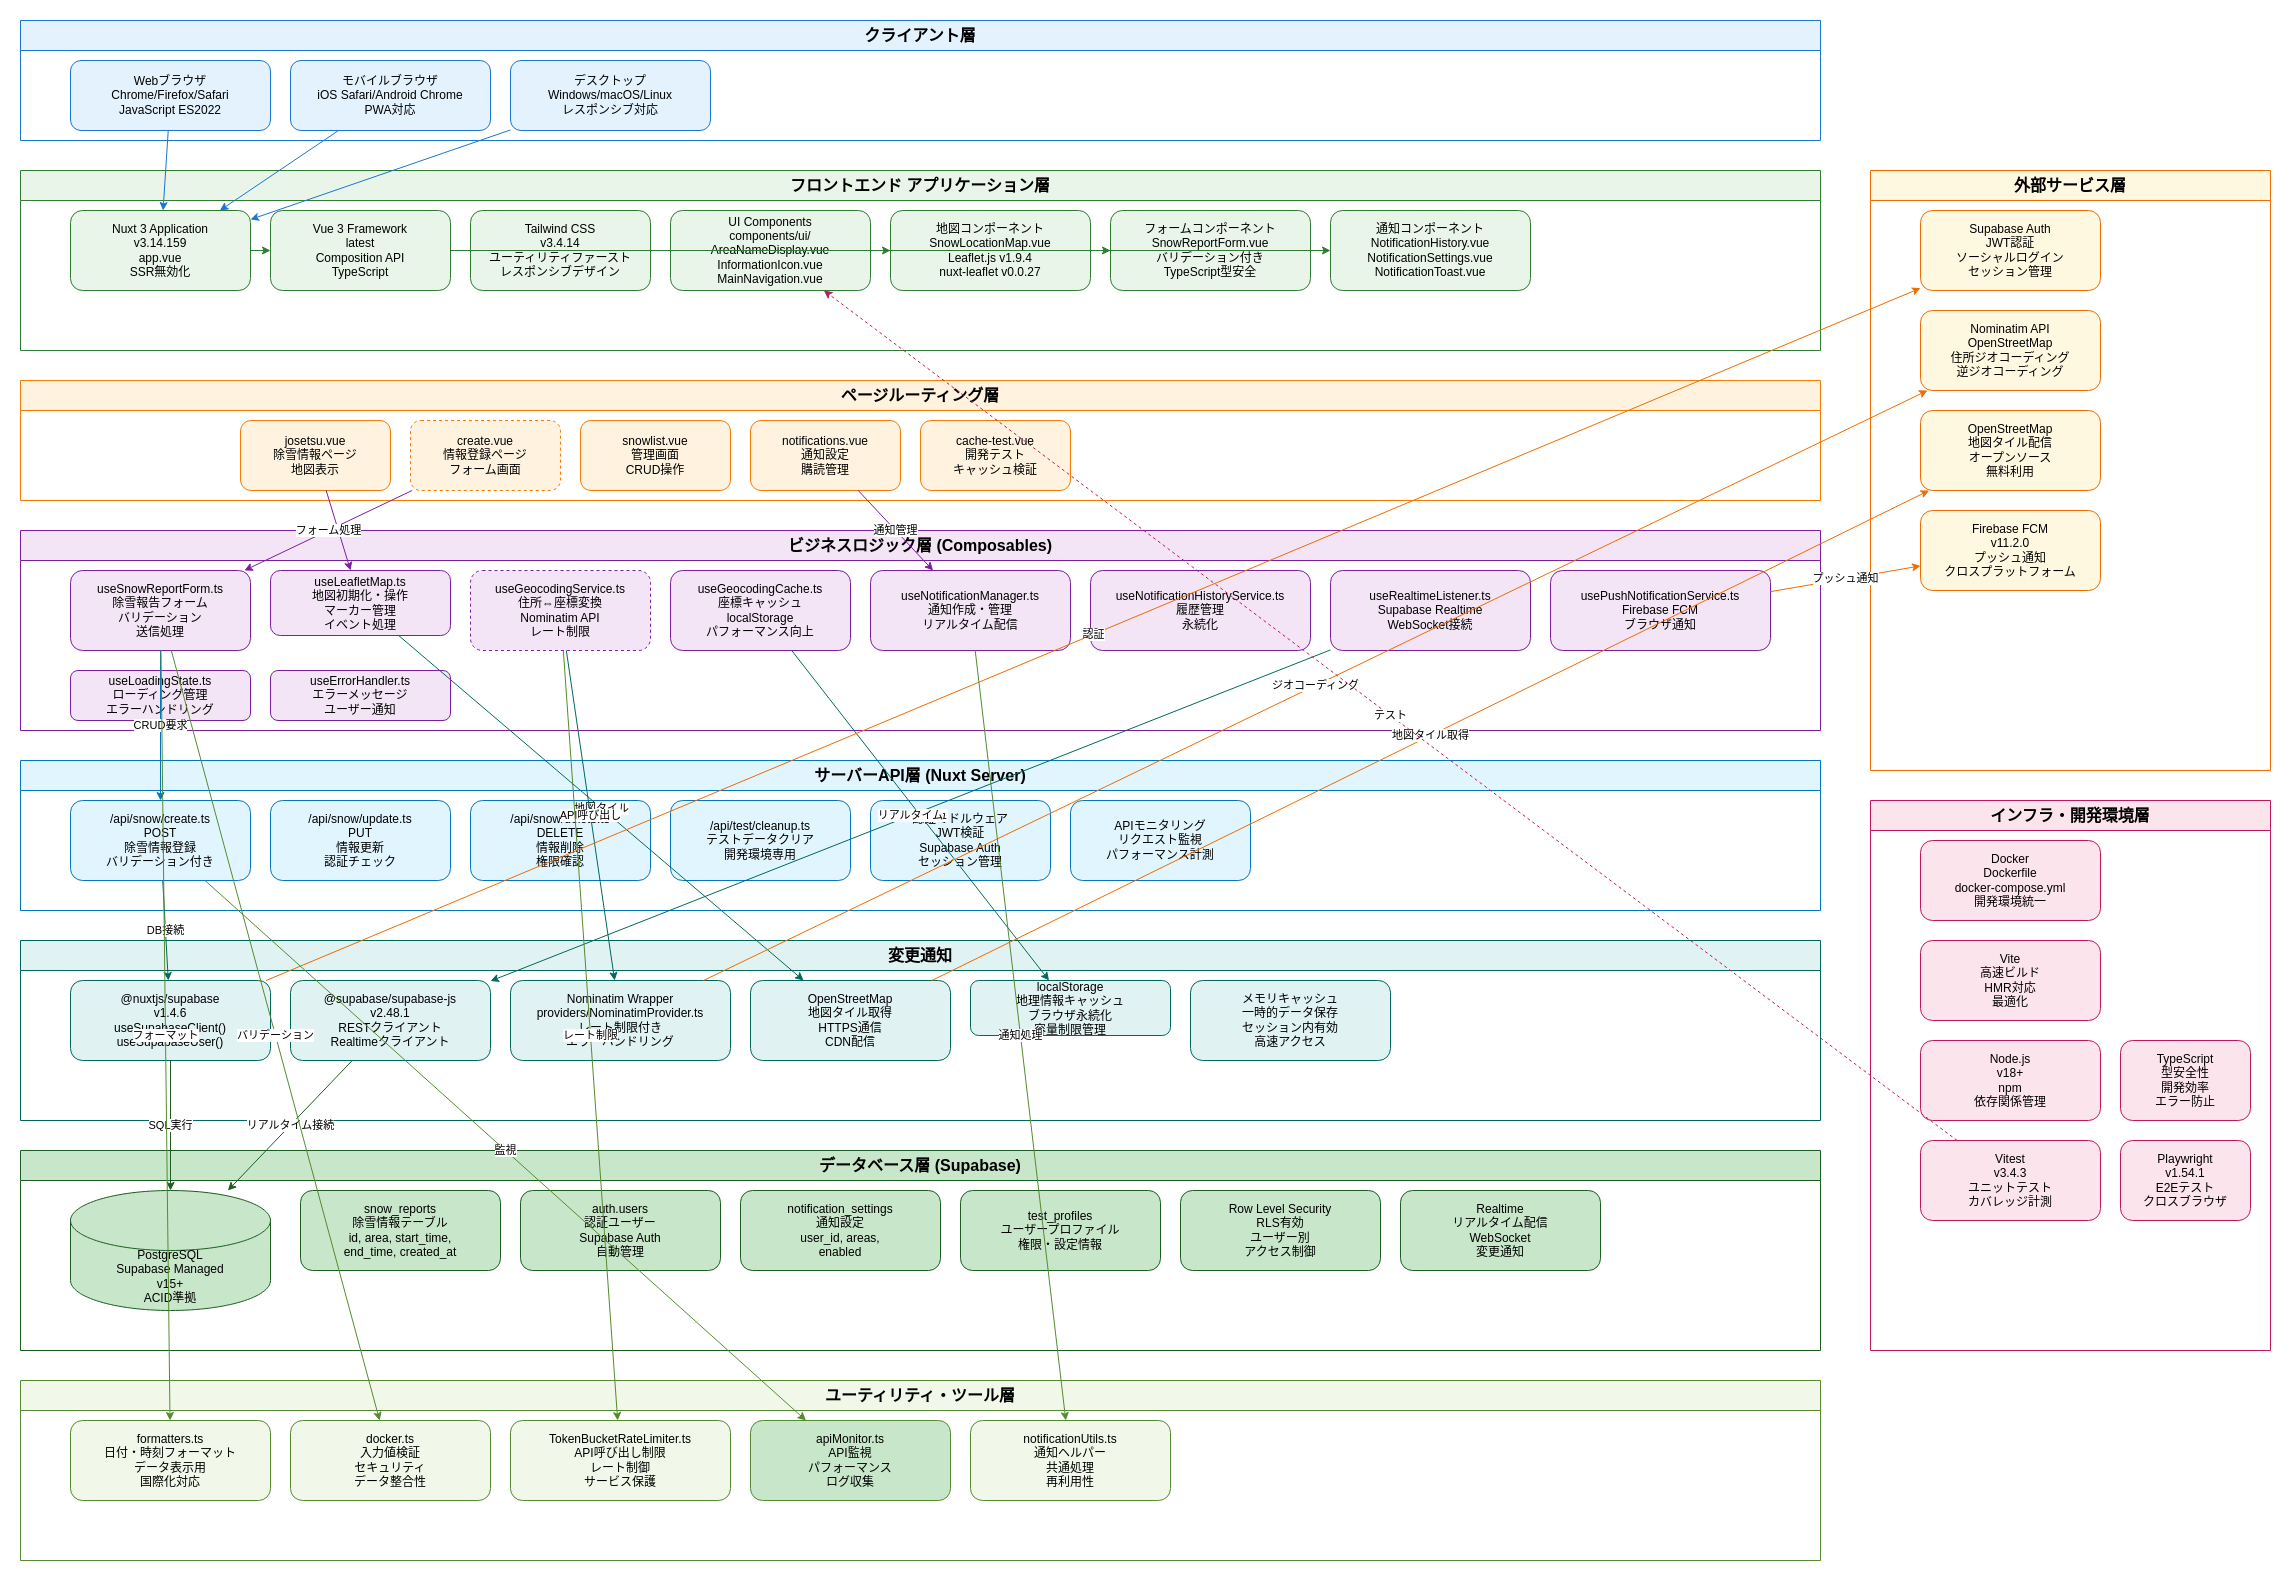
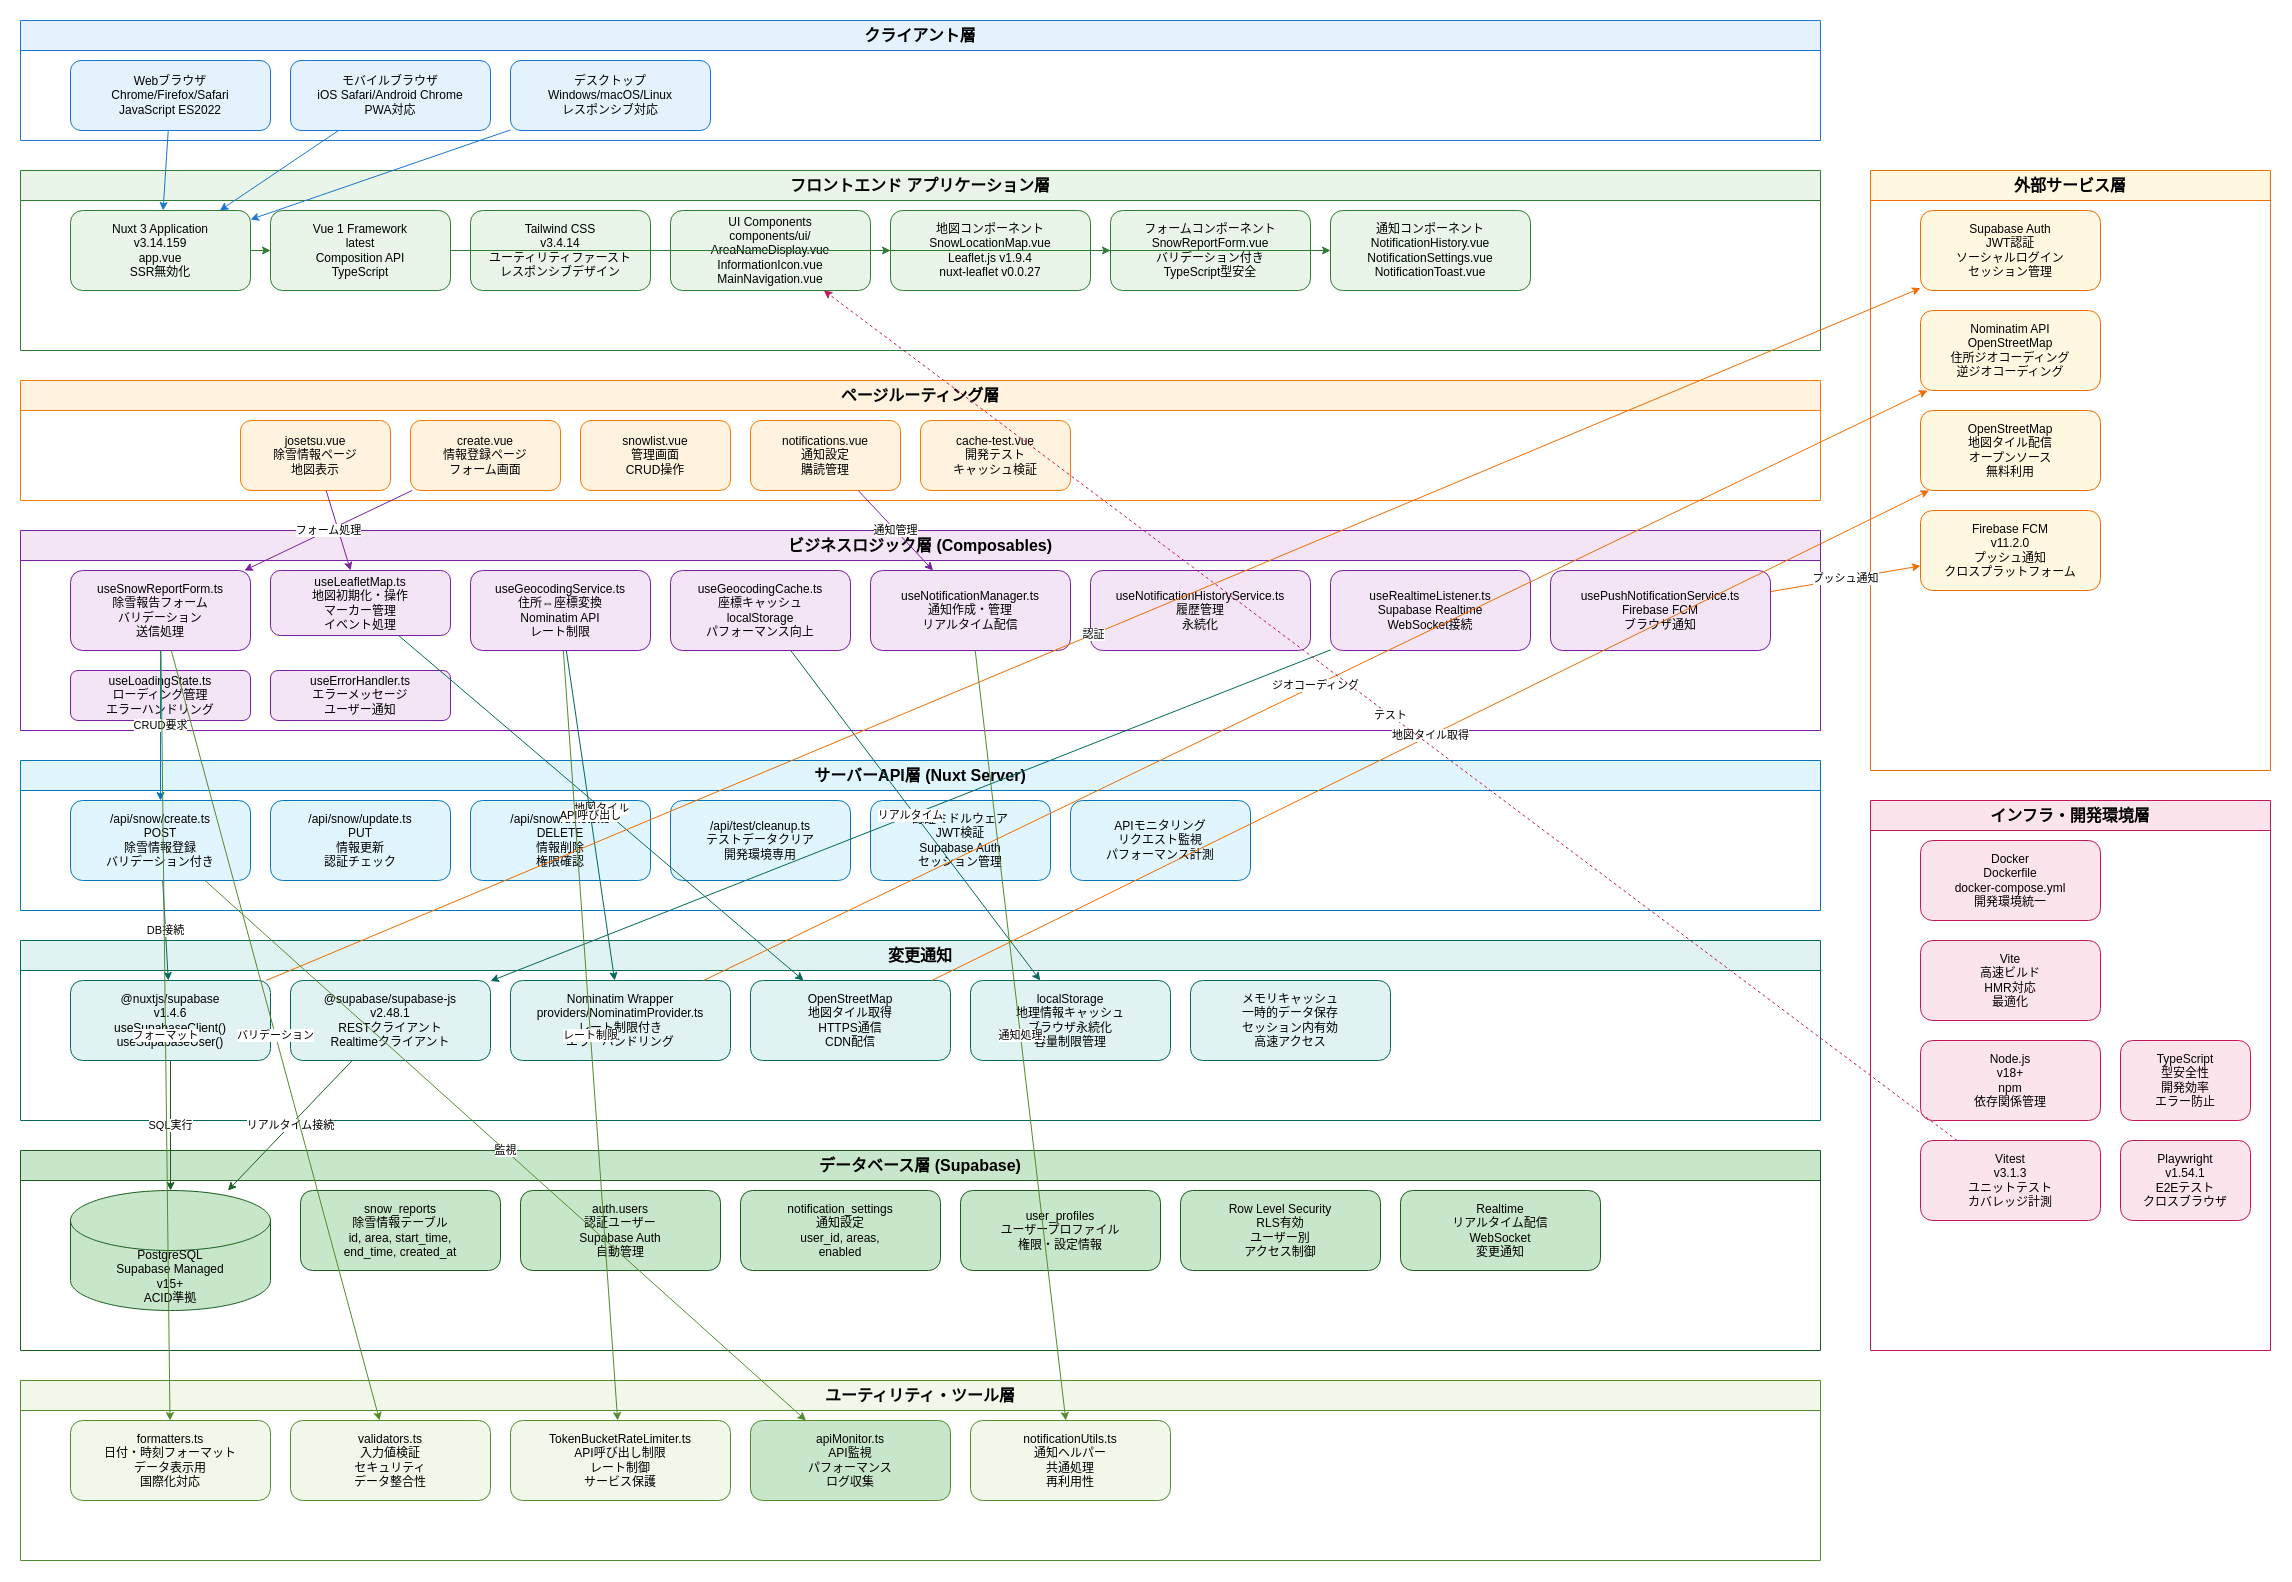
- <mxCell id="8" value="Vue 3 Framework&lt;br/&gt;latest&lt;br/&gt;Composition API&lt;br/&gt;TypeScript" style="rounded=1;whiteSpace=wrap;html=1;fillColor=#e8f5e8;strokeColor=#2e7d32;fontSize=12;" parent="6" vertex="1"><mxGeometry x="250" y="40" width="180" height="80" as="geometry" /></mxCell>
+ <mxCell id="8" value="Vue 1 Framework&lt;br/&gt;latest&lt;br/&gt;Composition API&lt;br/&gt;TypeScript" style="rounded=1;whiteSpace=wrap;html=1;fillColor=#e8f5e8;strokeColor=#2e7d32;fontSize=12;" parent="6" vertex="1"><mxGeometry x="250" y="40" width="180" height="80" as="geometry" /></mxCell>
- <mxCell id="16" value="create.vue&lt;br/&gt;情報登録ページ&lt;br/&gt;フォーム画面" style="rounded=1;whiteSpace=wrap;html=1;fillColor=#fff3e0;strokeColor=#f57c00;fontSize=12;dashed=1;" parent="14" vertex="1"><mxGeometry x="390" y="40" width="150" height="70" as="geometry" /></mxCell>
+ <mxCell id="16" value="create.vue&lt;br/&gt;情報登録ページ&lt;br/&gt;フォーム画面" style="rounded=1;whiteSpace=wrap;html=1;fillColor=#fff3e0;strokeColor=#f57c00;fontSize=12;" parent="14" vertex="1"><mxGeometry x="390" y="40" width="150" height="70" as="geometry" /></mxCell>
- <mxCell id="23" value="useGeocodingService.ts&lt;br/&gt;住所⇔座標変換&lt;br/&gt;Nominatim API&lt;br/&gt;レート制限" style="rounded=1;whiteSpace=wrap;html=1;fillColor=#f3e5f5;strokeColor=#7b1fa2;fontSize=12;dashed=1;" parent="20" vertex="1"><mxGeometry x="450" y="40" width="180" height="80" as="geometry" /></mxCell>
+ <mxCell id="23" value="useGeocodingService.ts&lt;br/&gt;住所⇔座標変換&lt;br/&gt;Nominatim API&lt;br/&gt;レート制限" style="rounded=1;whiteSpace=wrap;html=1;fillColor=#f3e5f5;strokeColor=#7b1fa2;fontSize=12;" parent="20" vertex="1"><mxGeometry x="450" y="40" width="180" height="80" as="geometry" /></mxCell>
- <mxCell id="43" value="localStorage&lt;br/&gt;地理情報キャッシュ&lt;br/&gt;ブラウザ永続化&lt;br/&gt;容量制限管理" style="rounded=1;whiteSpace=wrap;html=1;fillColor=#e0f2f1;strokeColor=#00695c;fontSize=12;" parent="38" vertex="1"><mxGeometry x="950" y="40" width="200" height="55" as="geometry" /></mxCell>
+ <mxCell id="43" value="localStorage&lt;br/&gt;地理情報キャッシュ&lt;br/&gt;ブラウザ永続化&lt;br/&gt;容量制限管理" style="rounded=1;whiteSpace=wrap;html=1;fillColor=#e0f2f1;strokeColor=#00695c;fontSize=12;" parent="38" vertex="1"><mxGeometry x="950" y="40" width="200" height="80" as="geometry" /></mxCell>
- <mxCell id="62" value="Vitest&lt;br/&gt;v3.4.3&lt;br/&gt;ユニットテスト&lt;br/&gt;カバレッジ計測" style="rounded=1;whiteSpace=wrap;html=1;fillColor=#fce4ec;strokeColor=#c2185b;fontSize=12;" parent="58" vertex="1"><mxGeometry x="50" y="340" width="180" height="80" as="geometry" /></mxCell>
+ <mxCell id="62" value="Vitest&lt;br/&gt;v3.1.3&lt;br/&gt;ユニットテスト&lt;br/&gt;カバレッジ計測" style="rounded=1;whiteSpace=wrap;html=1;fillColor=#fce4ec;strokeColor=#c2185b;fontSize=12;" parent="58" vertex="1"><mxGeometry x="50" y="340" width="180" height="80" as="geometry" /></mxCell>
- <mxCell id="50" value="test_profiles&lt;br/&gt;ユーザープロファイル&lt;br/&gt;権限・設定情報" style="rounded=1;whiteSpace=wrap;html=1;fillColor=#c8e6c9;strokeColor=#1b5e20;fontSize=12;" parent="45" vertex="1"><mxGeometry x="940" y="40" width="200" height="80" as="geometry" /></mxCell>
+ <mxCell id="50" value="user_profiles&lt;br/&gt;ユーザープロファイル&lt;br/&gt;権限・設定情報" style="rounded=1;whiteSpace=wrap;html=1;fillColor=#c8e6c9;strokeColor=#1b5e20;fontSize=12;" parent="45" vertex="1"><mxGeometry x="940" y="40" width="200" height="80" as="geometry" /></mxCell>
- <mxCell id="67" value="docker.ts&lt;br/&gt;入力値検証&lt;br/&gt;セキュリティ&lt;br/&gt;データ整合性" style="rounded=1;whiteSpace=wrap;html=1;fillColor=#f1f8e9;strokeColor=#558b2f;fontSize=12;" parent="65" vertex="1"><mxGeometry x="270" y="40" width="200" height="80" as="geometry" /></mxCell>
+ <mxCell id="67" value="validators.ts&lt;br/&gt;入力値検証&lt;br/&gt;セキュリティ&lt;br/&gt;データ整合性" style="rounded=1;whiteSpace=wrap;html=1;fillColor=#f1f8e9;strokeColor=#558b2f;fontSize=12;" parent="65" vertex="1"><mxGeometry x="270" y="40" width="200" height="80" as="geometry" /></mxCell>
